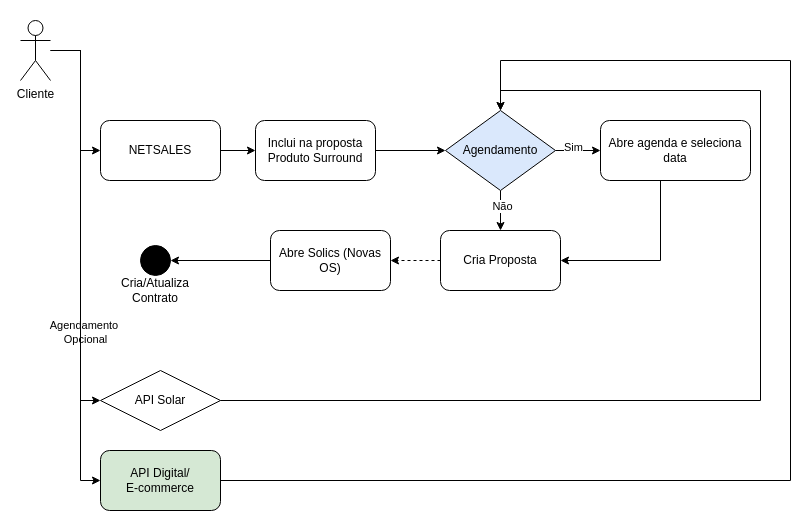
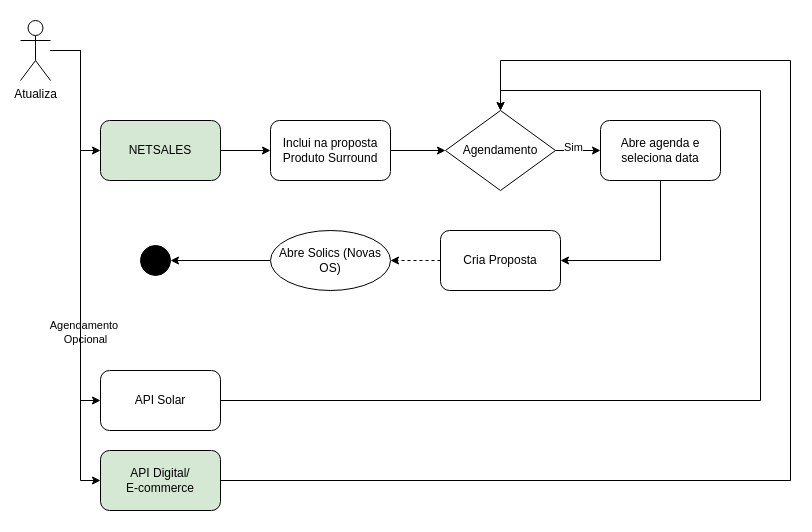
- <mxCell id="6" value="Cliente" style="shape=umlActor;verticalLabelPosition=bottom;verticalAlign=top;html=1;outlineConnect=0;" vertex="1" parent="1"><mxGeometry x="20" y="20" width="30" height="60" as="geometry" /></mxCell>
+ <mxCell id="6" value="Atualiza" style="shape=umlActor;verticalLabelPosition=bottom;verticalAlign=top;html=1;outlineConnect=0;" vertex="1" parent="1"><mxGeometry x="20" y="20" width="30" height="60" as="geometry" /></mxCell>
- <mxCell id="8" value="NETSALES" style="rounded=1;whiteSpace=wrap;html=1;" vertex="1" parent="1"><mxGeometry x="100" y="120" width="120" height="60" as="geometry" /></mxCell>
+ <mxCell id="8" value="NETSALES" style="rounded=1;whiteSpace=wrap;html=1;fillColor=#d5e8d4;" vertex="1" parent="1"><mxGeometry x="100" y="120" width="120" height="60" as="geometry" /></mxCell>
- <mxCell id="10" value="Inclui na proposta Produto Surround" style="rounded=1;whiteSpace=wrap;html=1;" vertex="1" parent="1"><mxGeometry x="255" y="120" width="120" height="60" as="geometry" /></mxCell>
+ <mxCell id="10" value="Inclui na proposta Produto Surround" style="rounded=1;whiteSpace=wrap;html=1;" vertex="1" parent="1"><mxGeometry x="270" y="120" width="120" height="60" as="geometry" /></mxCell>
- <mxCell id="15" value="Agendamento" style="rhombus;whiteSpace=wrap;html=1;fillColor=#dae8fc;" vertex="1" parent="1"><mxGeometry x="445" y="110" width="110" height="80" as="geometry" /></mxCell>
+ <mxCell id="15" value="Agendamento" style="rhombus;whiteSpace=wrap;html=1;" vertex="1" parent="1"><mxGeometry x="445" y="110" width="110" height="80" as="geometry" /></mxCell>
- <mxCell id="17" value="Abre agenda e seleciona data" style="rounded=1;whiteSpace=wrap;html=1;" vertex="1" parent="1"><mxGeometry x="600" y="120" width="150" height="60" as="geometry" /></mxCell>
+ <mxCell id="17" value="Abre agenda e seleciona data" style="rounded=1;whiteSpace=wrap;html=1;" vertex="1" parent="1"><mxGeometry x="600" y="120" width="120" height="60" as="geometry" /></mxCell>
- <mxCell id="11" style="edgeStyle=orthogonalEdgeStyle;rounded=0;orthogonalLoop=1;jettySize=auto;html=1;entryX=0.5;entryY=0;entryDx=0;entryDy=0;" edge="1" parent="1" source="15" target="19"><mxGeometry relative="1" as="geometry" /></mxCell>
- <mxCell id="12" value="Não" style="edgeLabel;html=1;align=center;verticalAlign=middle;resizable=0;points=[];" vertex="1" connectable="0" parent="11"><mxGeometry x="-0.24" y="1" relative="1" as="geometry"><mxPoint as="offset" /></mxGeometry></mxCell>
- <mxCell id="21" value="Abre Solics (Novas OS)" style="rounded=1;whiteSpace=wrap;html=1;" vertex="1" parent="1"><mxGeometry x="270" y="230" width="120" height="60" as="geometry" /></mxCell>
+ <mxCell id="21" value="Abre Solics (Novas OS)" style="ellipse;whiteSpace=wrap;html=1;" vertex="1" parent="1"><mxGeometry x="270" y="230" width="120" height="60" as="geometry" /></mxCell>
- <mxCell id="23" value="Cria/Atualiza Contrato" style="text;html=1;align=center;verticalAlign=middle;whiteSpace=wrap;rounded=0;" vertex="1" parent="1"><mxGeometry x="125" y="275" width="60" height="30" as="geometry" /></mxCell>
- <mxCell id="24" value="API Solar" style="rhombus;whiteSpace=wrap;html=1;" vertex="1" parent="1"><mxGeometry x="100" y="370" width="120" height="60" as="geometry" /></mxCell>
+ <mxCell id="24" value="API Solar" style="rounded=1;whiteSpace=wrap;html=1;" vertex="1" parent="1"><mxGeometry x="100" y="370" width="120" height="60" as="geometry" /></mxCell>
